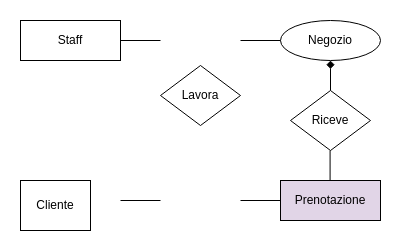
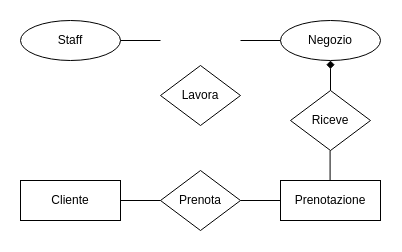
- <mxCell id="3" value="Staff" style="whiteSpace=wrap;html=1;align=center;" vertex="1" parent="1"><mxGeometry x="20" y="20" width="100" height="40" as="geometry" /></mxCell>
+ <mxCell id="3" value="Staff" style="ellipse;whiteSpace=wrap;html=1;align=center;" vertex="1" parent="1"><mxGeometry x="20" y="20" width="100" height="40" as="geometry" /></mxCell>
+ <mxCell id="6" value="Prenota" style="shape=rhombus;perimeter=rhombusPerimeter;whiteSpace=wrap;html=1;align=center;" vertex="1" parent="1"><mxGeometry x="160" y="170" width="80" height="60" as="geometry" /></mxCell>
- <mxCell id="4" value="Prenotazione" style="whiteSpace=wrap;html=1;align=center;fillColor=#e1d5e7;" vertex="1" parent="1"><mxGeometry x="280" y="180" width="100" height="40" as="geometry" /></mxCell>
+ <mxCell id="4" value="Prenotazione" style="whiteSpace=wrap;html=1;align=center;" vertex="1" parent="1"><mxGeometry x="280" y="180" width="100" height="40" as="geometry" /></mxCell>
- <mxCell id="2" value="Cliente" style="whiteSpace=wrap;html=1;align=center;" vertex="1" parent="1"><mxGeometry x="20" y="180" width="70" height="50" as="geometry" /></mxCell>
+ <mxCell id="2" value="Cliente" style="whiteSpace=wrap;html=1;align=center;" vertex="1" parent="1"><mxGeometry x="20" y="180" width="100" height="40" as="geometry" /></mxCell>
